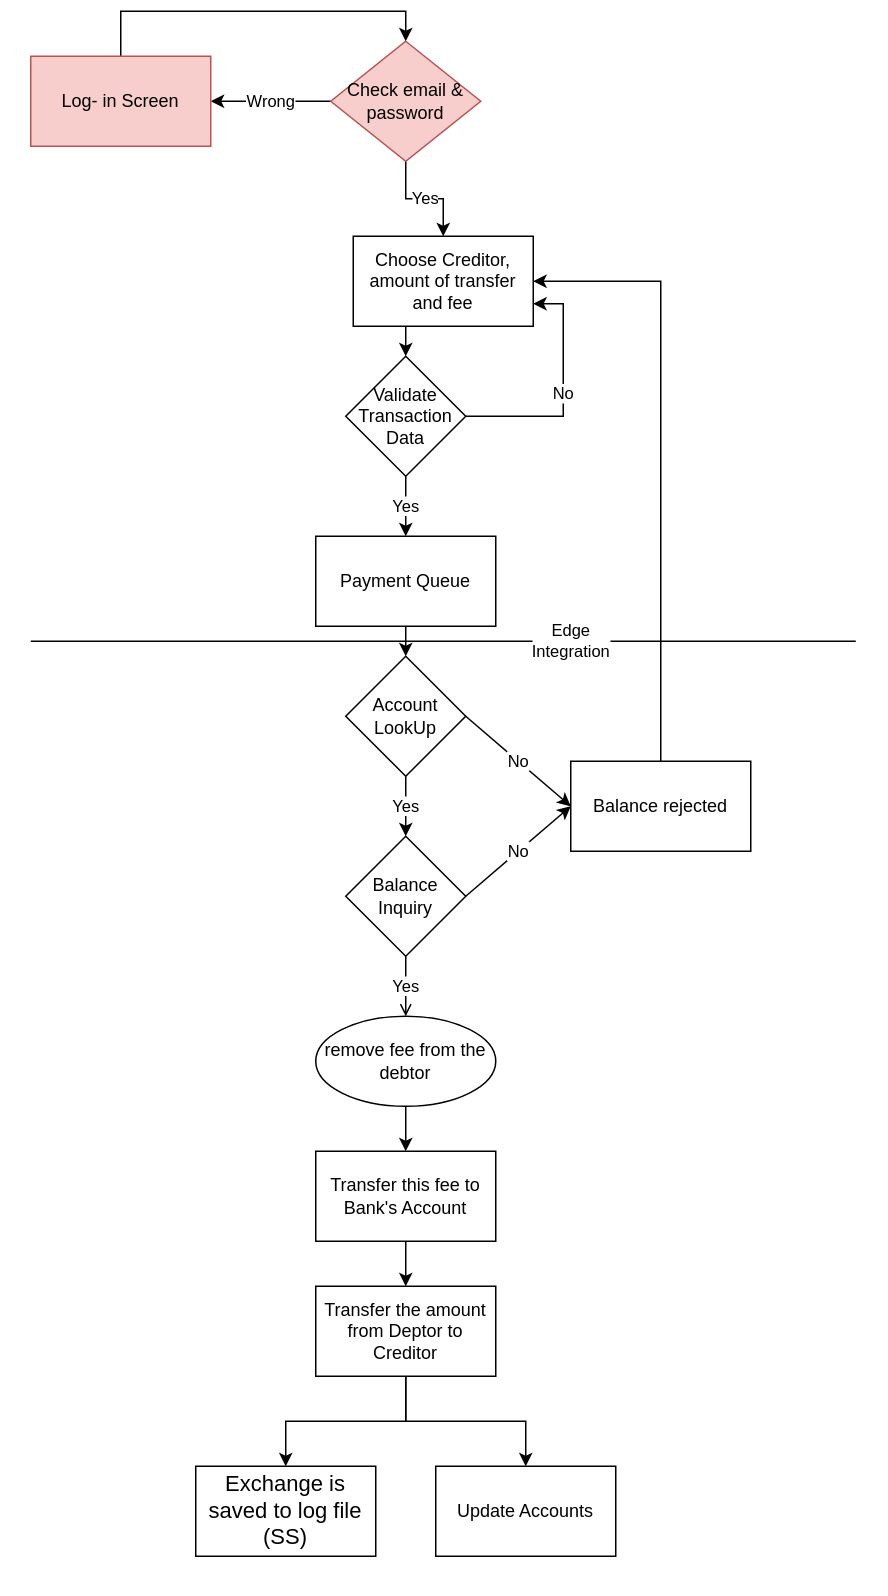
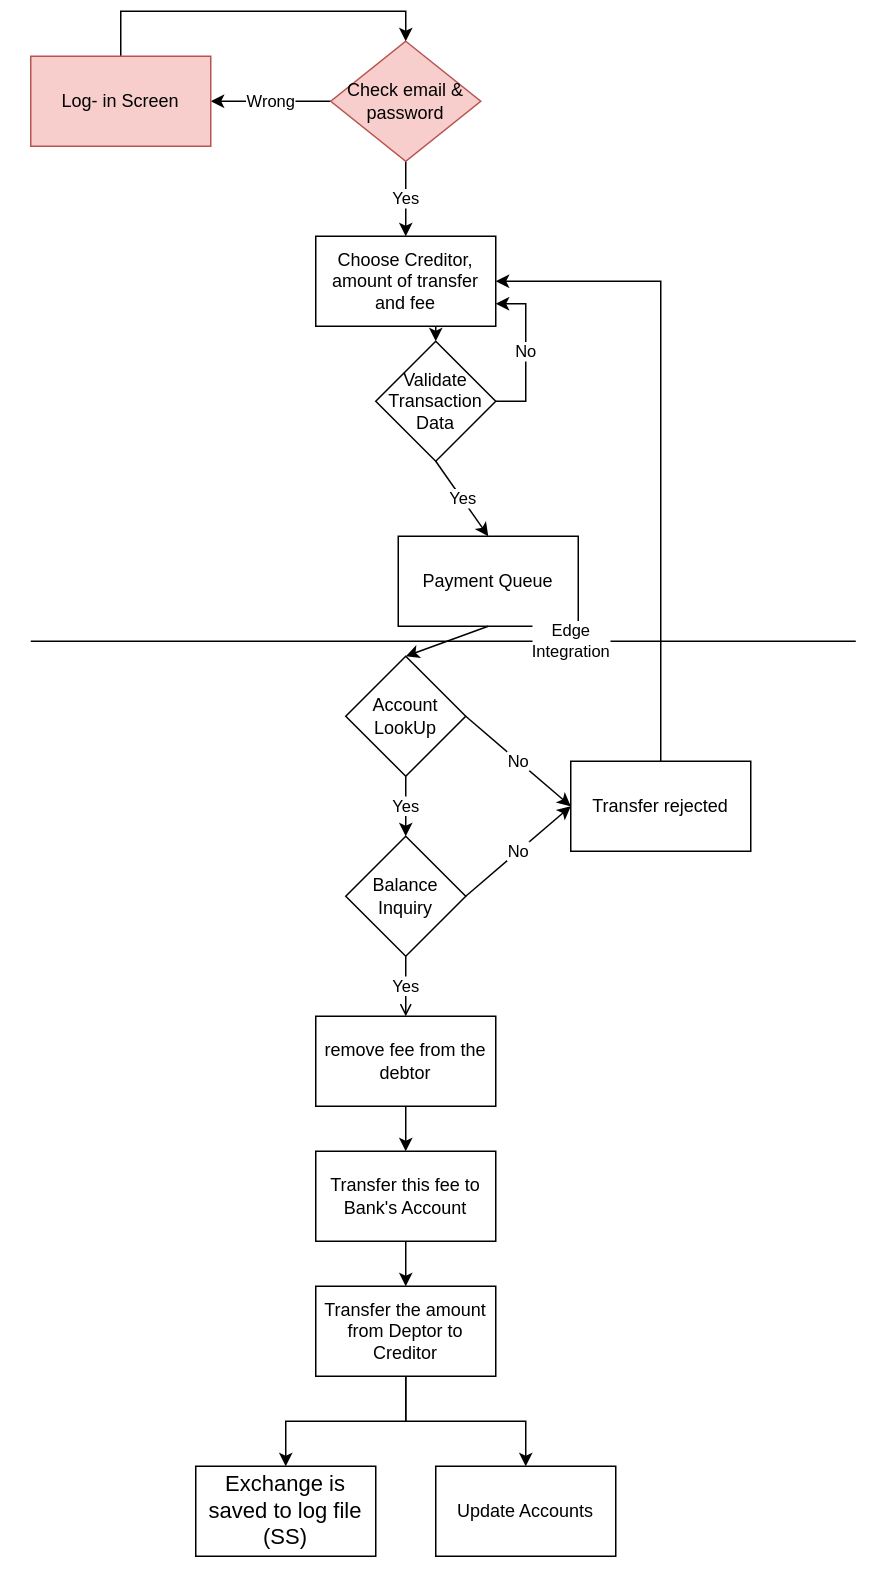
- <mxCell id="3" value="&lt;span style=&quot;font-family: &amp;#34;helvetica&amp;#34;&quot;&gt;Choose Creditor, amount of transfer and fee&lt;/span&gt;" style="rounded=0;whiteSpace=wrap;html=1;" vertex="1" parent="1"><mxGeometry x="235" y="150" width="120" height="60" as="geometry" /></mxCell>
+ <mxCell id="3" value="&lt;span style=&quot;font-family: &amp;#34;helvetica&amp;#34;&quot;&gt;Choose Creditor, amount of transfer and fee&lt;/span&gt;" style="rounded=0;whiteSpace=wrap;html=1;" vertex="1" parent="1"><mxGeometry x="210" y="150" width="120" height="60" as="geometry" /></mxCell>
- <mxCell id="24" value="Validate Transaction Data" style="rhombus;whiteSpace=wrap;html=1;" vertex="1" parent="1"><mxGeometry x="230" y="230" width="80" height="80" as="geometry" /></mxCell>
+ <mxCell id="24" value="Validate Transaction Data" style="rhombus;whiteSpace=wrap;html=1;" vertex="1" parent="1"><mxGeometry x="250" y="220" width="80" height="80" as="geometry" /></mxCell>
- <mxCell id="11" value="Payment Queue" style="whiteSpace=wrap;html=1;rounded=0;" vertex="1" parent="1"><mxGeometry x="210" y="350" width="120" height="60" as="geometry" /></mxCell>
+ <mxCell id="11" value="Payment Queue" style="whiteSpace=wrap;html=1;rounded=0;" vertex="1" parent="1"><mxGeometry x="265" y="350" width="120" height="60" as="geometry" /></mxCell>
- <mxCell id="8" value="Balance rejected" style="whiteSpace=wrap;html=1;" vertex="1" parent="1"><mxGeometry x="380" y="500" width="120" height="60" as="geometry" /></mxCell>
+ <mxCell id="8" value="Transfer rejected" style="whiteSpace=wrap;html=1;" vertex="1" parent="1"><mxGeometry x="380" y="500" width="120" height="60" as="geometry" /></mxCell>
- <mxCell id="14" value="remove fee from the debtor" style="ellipse;whiteSpace=wrap;html=1;" vertex="1" parent="1"><mxGeometry x="210" y="670" width="120" height="60" as="geometry" /></mxCell>
+ <mxCell id="14" value="remove fee from the debtor" style="whiteSpace=wrap;html=1;" vertex="1" parent="1"><mxGeometry x="210" y="670" width="120" height="60" as="geometry" /></mxCell>
